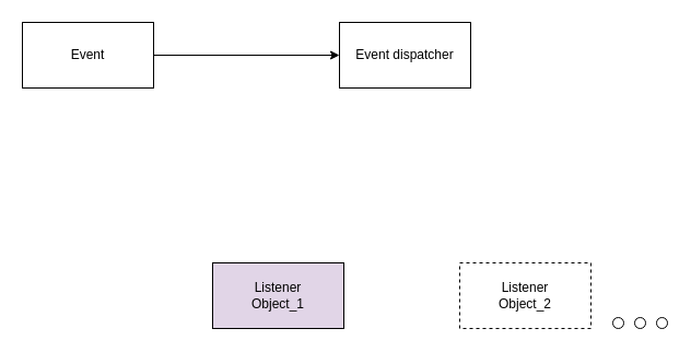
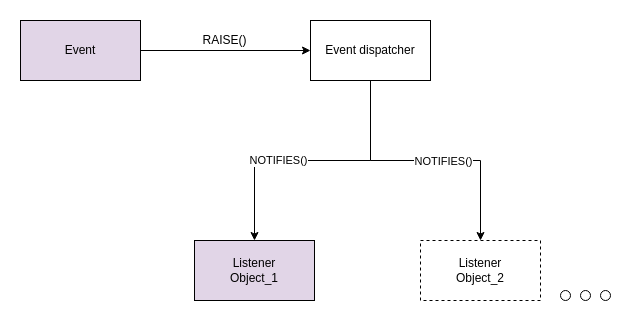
+ <mxCell id="9" value="RAISE()" style="text;html=1;align=center;verticalAlign=middle;resizable=0;points=[];autosize=1;strokeColor=none;" vertex="1" parent="1"><mxGeometry x="193.5" y="30" width="60" height="20" as="geometry" /></mxCell>
- <mxCell id="3" value="Event" style="rounded=0;whiteSpace=wrap;html=1;" vertex="1" parent="1"><mxGeometry x="20" y="20" width="120" height="60" as="geometry" /></mxCell>
+ <mxCell id="3" value="Event" style="rounded=0;whiteSpace=wrap;html=1;fillColor=#e1d5e7;" vertex="1" parent="1"><mxGeometry x="20" y="20" width="120" height="60" as="geometry" /></mxCell>
+ <mxCell id="4" style="edgeStyle=orthogonalEdgeStyle;rounded=0;orthogonalLoop=1;jettySize=auto;html=1;exitX=0.5;exitY=1;exitDx=0;exitDy=0;entryX=0.5;entryY=0;entryDx=0;entryDy=0;" edge="1" parent="1" source="8" target="10"><mxGeometry relative="1" as="geometry" /></mxCell>
+ <mxCell id="5" value="NOTIFIES()" style="edgeLabel;html=1;align=center;verticalAlign=middle;resizable=0;points=[];" vertex="1" connectable="0" parent="4"><mxGeometry x="0.257" y="-1" relative="1" as="geometry"><mxPoint as="offset" /></mxGeometry></mxCell>
+ <mxCell id="6" style="edgeStyle=orthogonalEdgeStyle;rounded=0;orthogonalLoop=1;jettySize=auto;html=1;exitX=0.5;exitY=1;exitDx=0;exitDy=0;" edge="1" parent="1" source="8" target="11"><mxGeometry relative="1" as="geometry" /></mxCell>
+ <mxCell id="7" value="NOTIFIES()" style="edgeLabel;html=1;align=center;verticalAlign=middle;resizable=0;points=[];" vertex="1" connectable="0" parent="6"><mxGeometry x="0.124" y="-3" relative="1" as="geometry"><mxPoint y="-3" as="offset" /></mxGeometry></mxCell>
